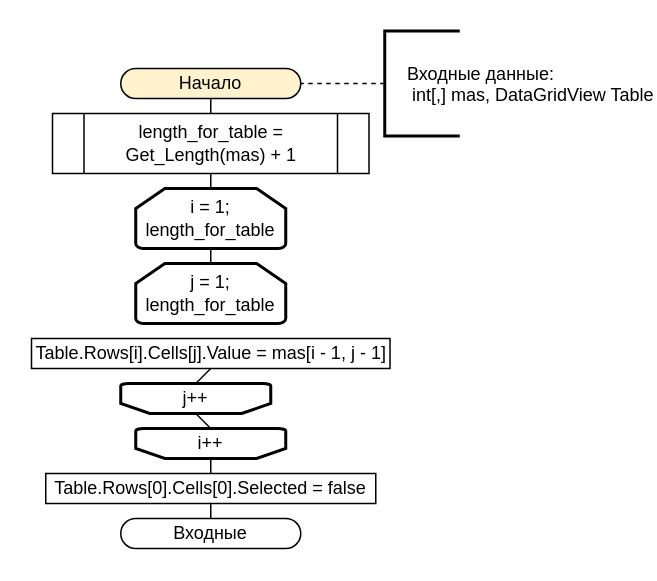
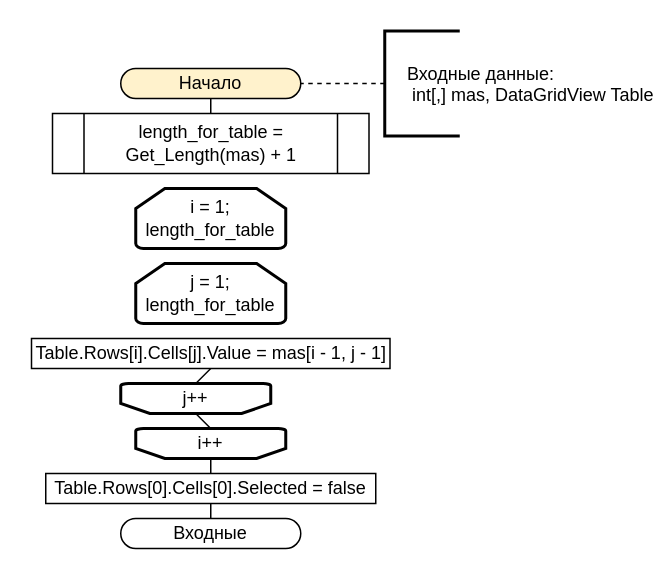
- <mxCell id="16" value="" style="endArrow=none;html=1;rounded=0;entryX=0.5;entryY=1;entryDx=0;entryDy=0;exitX=0.5;exitY=0;exitDx=0;exitDy=0;exitPerimeter=0;" edge="1" parent="1" source="7" target="6"><mxGeometry width="50" height="50" relative="1" as="geometry"><mxPoint x="216" y="305" as="sourcePoint" /><mxPoint x="266" y="255" as="targetPoint" /></mxGeometry></mxCell>
- <mxCell id="9" value="" style="endArrow=none;html=1;rounded=0;entryX=0.5;entryY=1;entryDx=0;entryDy=0;entryPerimeter=0;exitX=0.5;exitY=0;exitDx=0;exitDy=0;exitPerimeter=0;" edge="1" source="12" target="7" parent="1"><mxGeometry width="50" height="50" relative="1" as="geometry"><mxPoint x="219" y="295" as="sourcePoint" /><mxPoint x="295" y="465" as="targetPoint" /></mxGeometry></mxCell>
